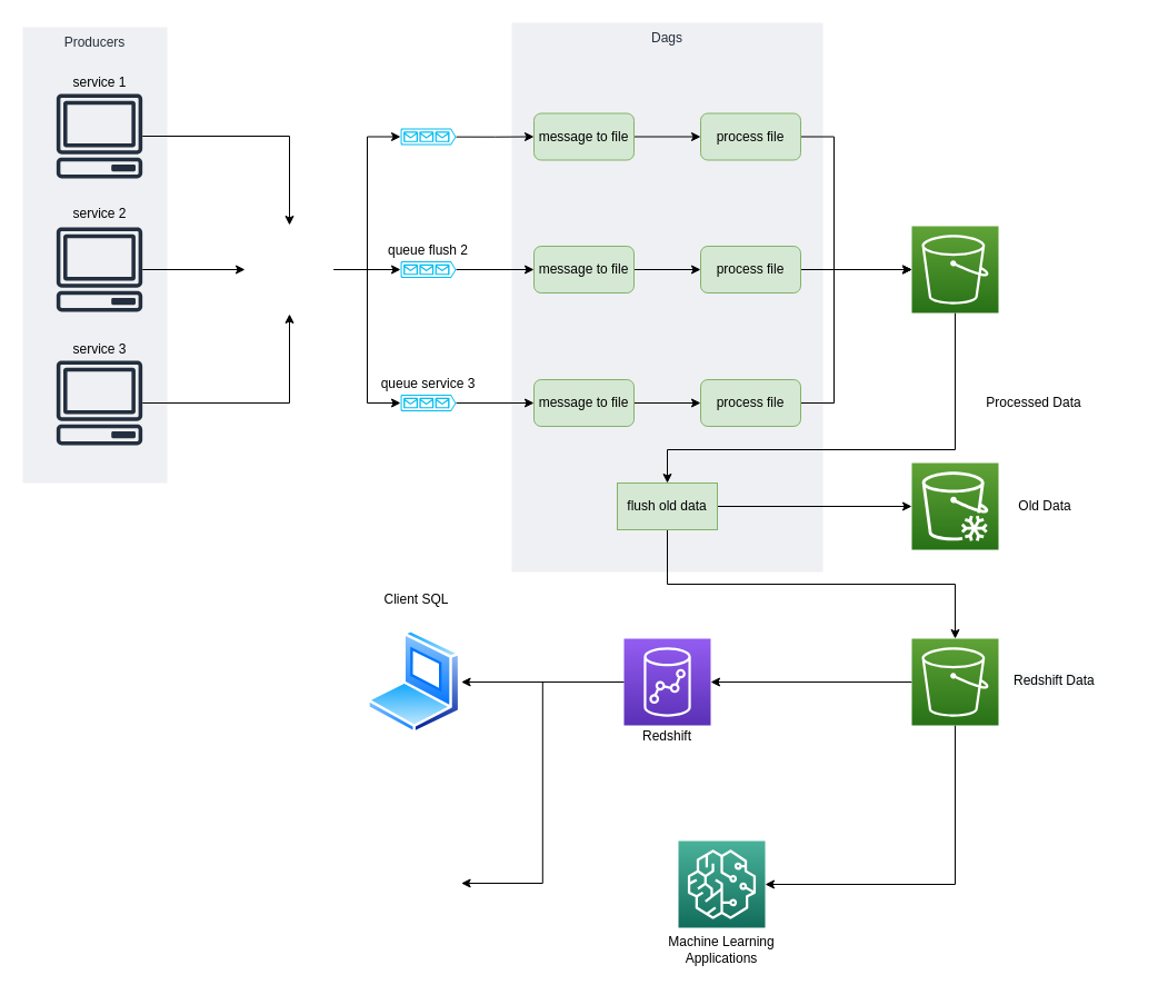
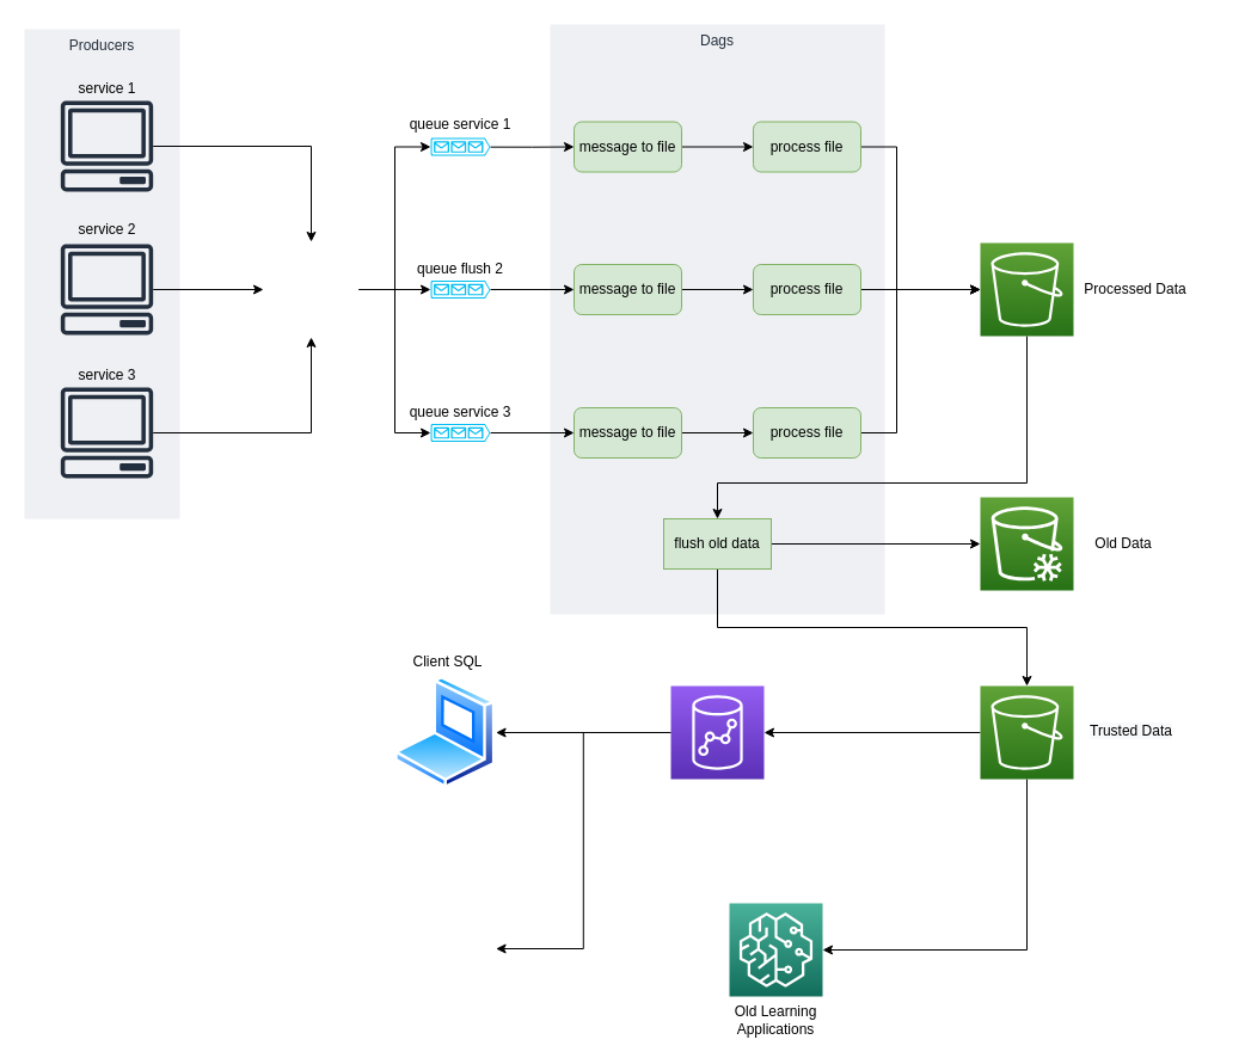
+ <mxCell id="23" value="queue service 1" style="text;html=1;strokeColor=none;fillColor=none;align=center;verticalAlign=middle;whiteSpace=wrap;rounded=0;" vertex="1" parent="1"><mxGeometry x="340" y="94" width="90" height="20" as="geometry" /></mxCell>
- <mxCell id="49" value="Processed Data" style="text;html=1;strokeColor=none;fillColor=none;align=center;verticalAlign=middle;whiteSpace=wrap;rounded=0;" vertex="1" parent="1"><mxGeometry x="880" y="352" width="100" height="20" as="geometry" /></mxCell>
+ <mxCell id="49" value="Processed Data" style="text;html=1;strokeColor=none;fillColor=none;align=center;verticalAlign=middle;whiteSpace=wrap;rounded=0;" vertex="1" parent="1"><mxGeometry x="900" y="232" width="100" height="20" as="geometry" /></mxCell>
- <mxCell id="56" value="Client SQL" style="text;html=1;strokeColor=none;fillColor=none;align=center;verticalAlign=middle;whiteSpace=wrap;rounded=0;" vertex="1" parent="1"><mxGeometry x="342.1" y="529" width="65" height="20" as="geometry" /></mxCell>
+ <mxCell id="56" value="Client SQL" style="text;html=1;strokeColor=none;fillColor=none;align=center;verticalAlign=middle;whiteSpace=wrap;rounded=0;" vertex="1" parent="1"><mxGeometry x="342.1" y="544" width="65" height="20" as="geometry" /></mxCell>
- <mxCell id="50" value="&lt;span style=&quot;color: rgb(0 , 0 , 0) ; font-family: &amp;#34;helvetica&amp;#34; ; font-size: 12px ; font-style: normal ; font-weight: 400 ; letter-spacing: normal ; text-align: center ; text-indent: 0px ; text-transform: none ; word-spacing: 0px ; background-color: rgb(248 , 249 , 250) ; display: inline ; float: none&quot;&gt;Redshift Data&lt;/span&gt;" style="text;whiteSpace=wrap;html=1;" vertex="1" parent="1"><mxGeometry x="910" y="598" width="110" height="30" as="geometry" /></mxCell>
+ <mxCell id="50" value="&lt;span style=&quot;color: rgb(0 , 0 , 0) ; font-family: &amp;#34;helvetica&amp;#34; ; font-size: 12px ; font-style: normal ; font-weight: 400 ; letter-spacing: normal ; text-align: center ; text-indent: 0px ; text-transform: none ; word-spacing: 0px ; background-color: rgb(248 , 249 , 250) ; display: inline ; float: none&quot;&gt;Trusted Data&lt;/span&gt;" style="text;whiteSpace=wrap;html=1;" vertex="1" parent="1"><mxGeometry x="910" y="598" width="110" height="30" as="geometry" /></mxCell>
- <mxCell id="59" value="Redshift" style="text;html=1;strokeColor=none;fillColor=none;align=center;verticalAlign=middle;whiteSpace=wrap;rounded=0;" vertex="1" parent="1"><mxGeometry x="575" y="652" width="50" height="20" as="geometry" /></mxCell>
- <mxCell id="58" value="Machine Learning Applications" style="text;html=1;strokeColor=none;fillColor=none;align=center;verticalAlign=middle;whiteSpace=wrap;rounded=0;" vertex="1" parent="1"><mxGeometry x="589" y="844" width="120" height="20" as="geometry" /></mxCell>
+ <mxCell id="58" value="Old Learning Applications" style="text;html=1;strokeColor=none;fillColor=none;align=center;verticalAlign=middle;whiteSpace=wrap;rounded=0;" vertex="1" parent="1"><mxGeometry x="589" y="844" width="120" height="20" as="geometry" /></mxCell>
